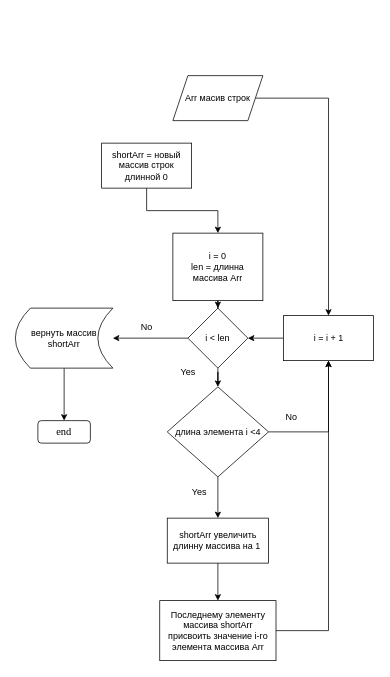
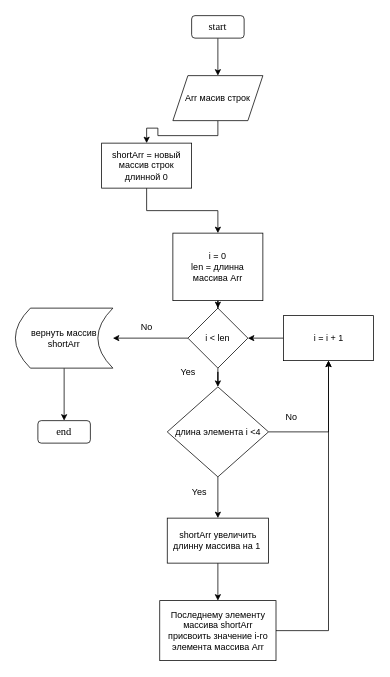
+ <mxCell id="3" value="&lt;font face=&quot;Times New Roman&quot; style=&quot;font-size: 14px;&quot;&gt;start&lt;/font&gt;" style="rounded=1;whiteSpace=wrap;html=1;" parent="1" vertex="1"><mxGeometry x="255" y="20" width="70" height="30" as="geometry" /></mxCell>
+ <mxCell id="2" value="" style="edgeStyle=orthogonalEdgeStyle;rounded=0;orthogonalLoop=1;jettySize=auto;html=1;" edge="1" parent="1" source="3" target="5"><mxGeometry relative="1" as="geometry" /></mxCell>
- <mxCell id="4" value="" style="edgeStyle=orthogonalEdgeStyle;rounded=0;orthogonalLoop=1;jettySize=auto;html=1;" edge="1" parent="1" source="5" target="22"><mxGeometry relative="1" as="geometry" /></mxCell>
+ <mxCell id="4" value="" style="edgeStyle=orthogonalEdgeStyle;rounded=0;orthogonalLoop=1;jettySize=auto;html=1;" edge="1" parent="1" source="5" target="12"><mxGeometry relative="1" as="geometry" /></mxCell>
